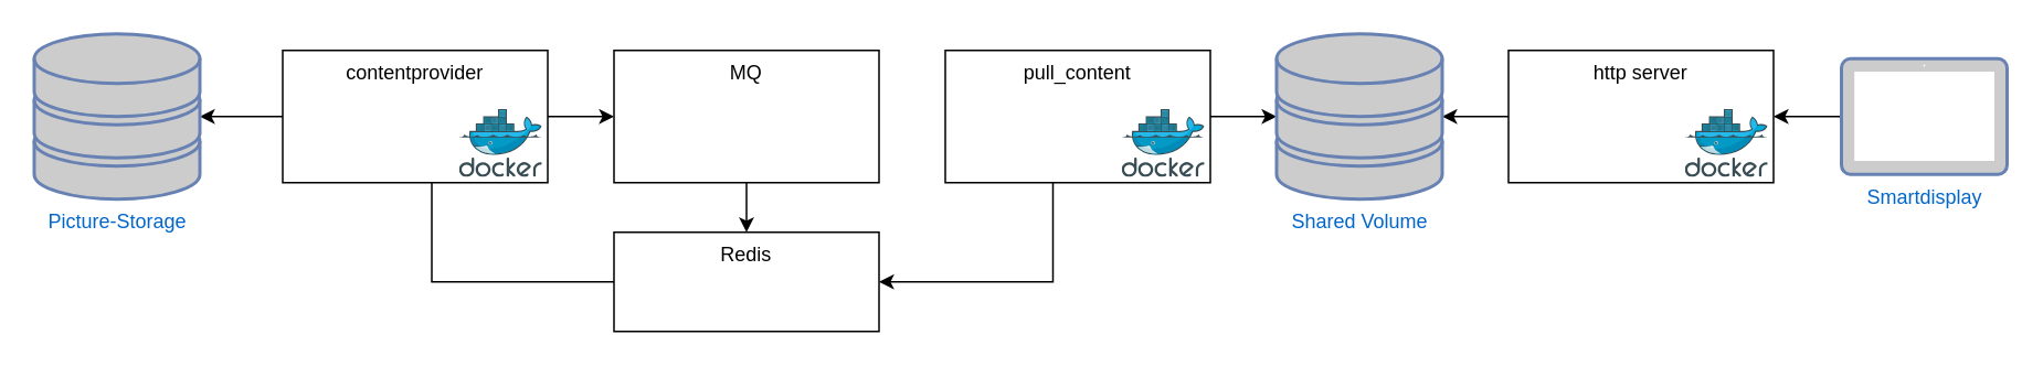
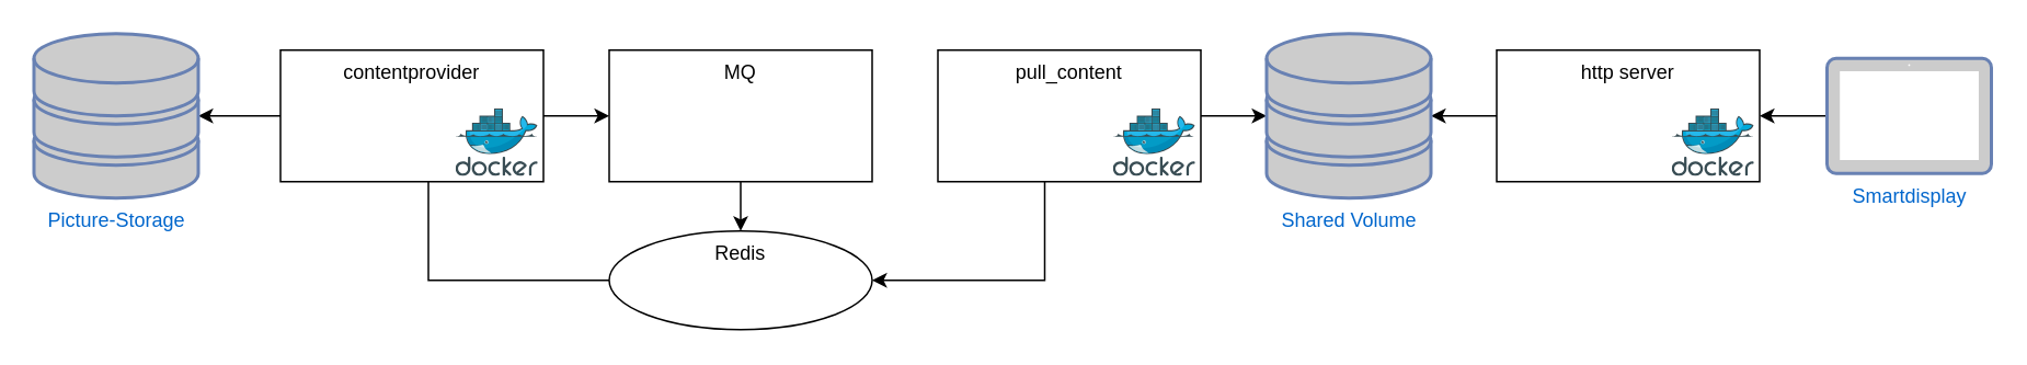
- <mxCell id="9" value="Redis" style="rounded=0;whiteSpace=wrap;html=1;verticalAlign=top;" vertex="1" parent="1"><mxGeometry x="370" y="140" width="160" height="60" as="geometry" /></mxCell>
+ <mxCell id="9" value="Redis" style="ellipse;whiteSpace=wrap;html=1;verticalAlign=top;" vertex="1" parent="1"><mxGeometry x="370" y="140" width="160" height="60" as="geometry" /></mxCell>
